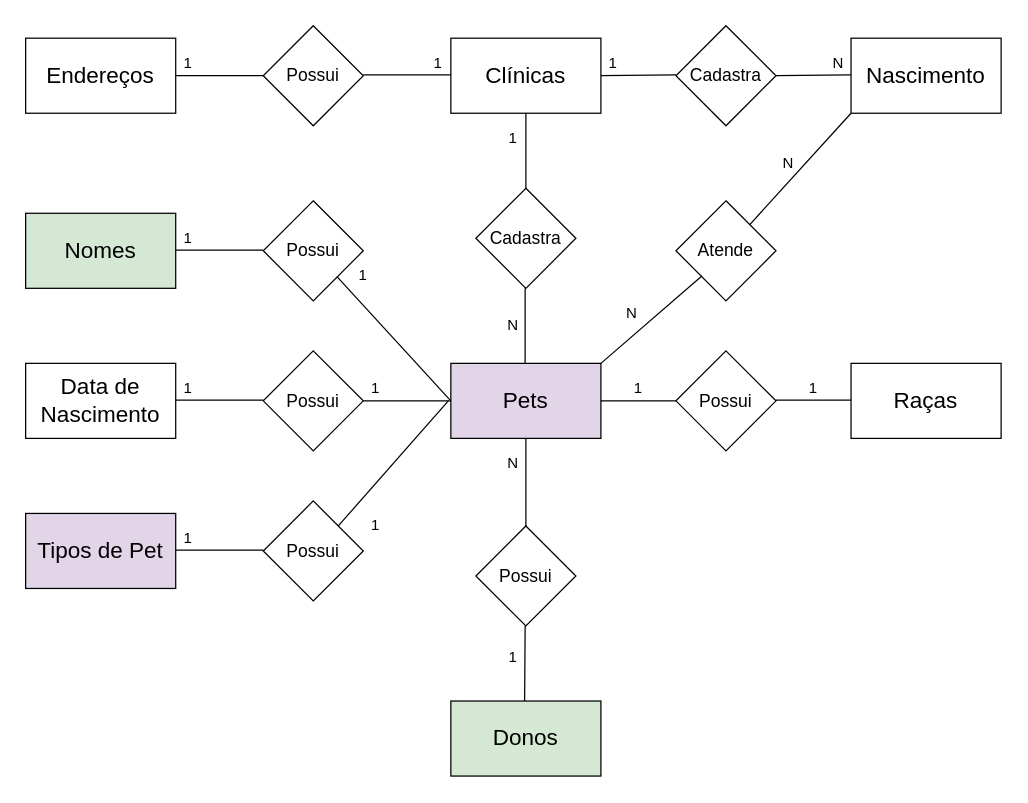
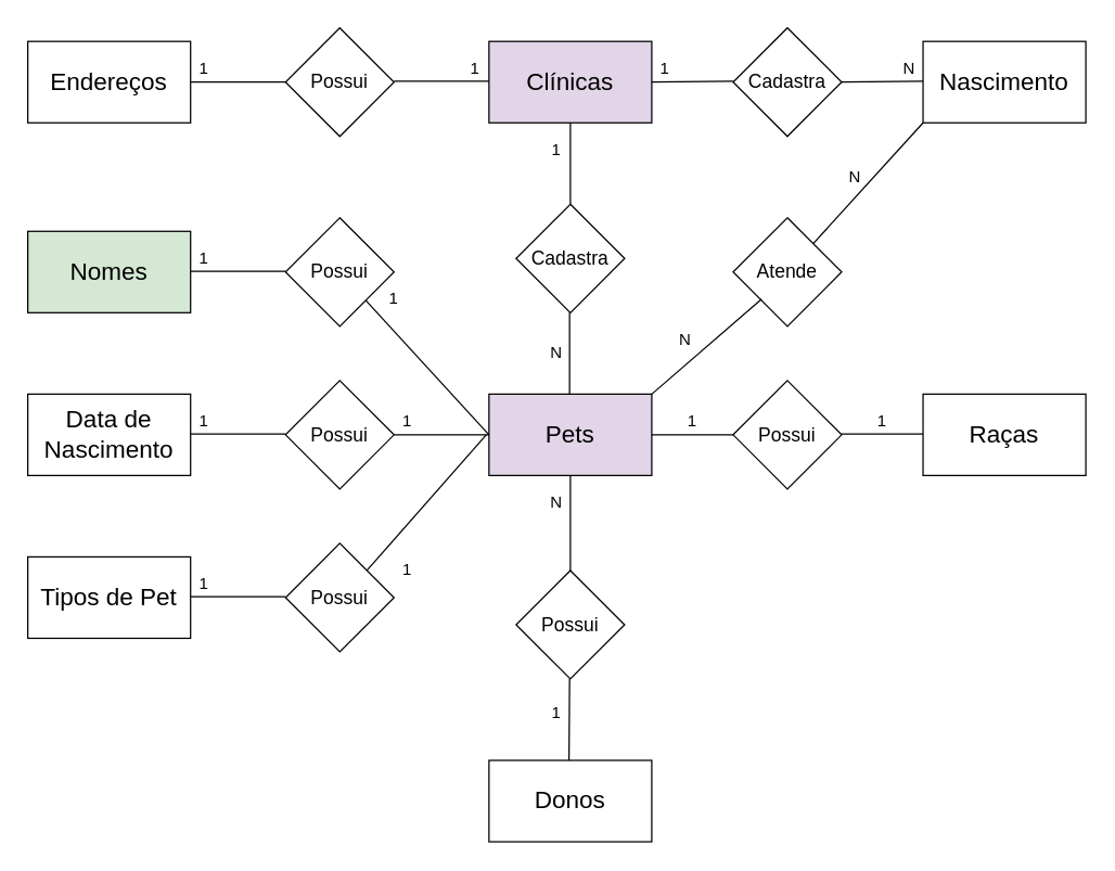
- <mxCell id="11" value="&lt;font style=&quot;font-size: 18px&quot;&gt;Clínicas&lt;/font&gt;" style="rounded=0;whiteSpace=wrap;html=1;" vertex="1" parent="1"><mxGeometry x="360" y="30" width="120" height="60" as="geometry" /></mxCell>
+ <mxCell id="11" value="&lt;font style=&quot;font-size: 18px&quot;&gt;Clínicas&lt;/font&gt;" style="rounded=0;whiteSpace=wrap;html=1;fillColor=#e1d5e7;" vertex="1" parent="1"><mxGeometry x="360" y="30" width="120" height="60" as="geometry" /></mxCell>
- <mxCell id="5" value="&lt;font style=&quot;font-size: 18px&quot;&gt;Tipos de Pet&lt;/font&gt;" style="rounded=0;whiteSpace=wrap;html=1;fillColor=#e1d5e7;" vertex="1" parent="1"><mxGeometry x="20" y="410" width="120" height="60" as="geometry" /></mxCell>
+ <mxCell id="5" value="&lt;font style=&quot;font-size: 18px&quot;&gt;Tipos de Pet&lt;/font&gt;" style="rounded=0;whiteSpace=wrap;html=1;" vertex="1" parent="1"><mxGeometry x="20" y="410" width="120" height="60" as="geometry" /></mxCell>
- <mxCell id="19" value="&lt;font style=&quot;font-size: 18px&quot;&gt;Donos&lt;/font&gt;" style="rounded=0;whiteSpace=wrap;html=1;fillColor=#d5e8d4;" vertex="1" parent="1"><mxGeometry x="360" y="560" width="120" height="60" as="geometry" /></mxCell>
+ <mxCell id="19" value="&lt;font style=&quot;font-size: 18px&quot;&gt;Donos&lt;/font&gt;" style="rounded=0;whiteSpace=wrap;html=1;" vertex="1" parent="1"><mxGeometry x="360" y="560" width="120" height="60" as="geometry" /></mxCell>
